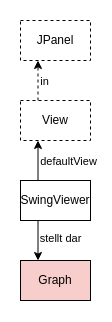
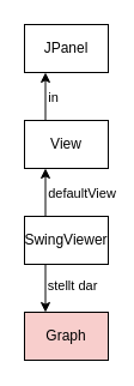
- <mxCell id="2" value="JPanel" style="rounded=0;whiteSpace=wrap;html=1;dashed=1;" parent="1" vertex="1"><mxGeometry x="20" y="20" width="70" height="40" as="geometry" /></mxCell>
+ <mxCell id="2" value="JPanel" style="rounded=0;whiteSpace=wrap;html=1;" parent="1" vertex="1"><mxGeometry x="20" y="20" width="70" height="40" as="geometry" /></mxCell>
- <mxCell id="3" value="" style="edgeStyle=orthogonalEdgeStyle;rounded=0;orthogonalLoop=1;jettySize=auto;html=1;entryX=0.25;entryY=1;entryDx=0;entryDy=0;exitX=0.25;exitY=0;exitDx=0;exitDy=0;dashed=1;" parent="1" source="5" target="2" edge="1"><mxGeometry relative="1" as="geometry" /></mxCell>
+ <mxCell id="3" value="" style="edgeStyle=orthogonalEdgeStyle;rounded=0;orthogonalLoop=1;jettySize=auto;html=1;entryX=0.25;entryY=1;entryDx=0;entryDy=0;exitX=0.25;exitY=0;exitDx=0;exitDy=0;" parent="1" source="5" target="2" edge="1"><mxGeometry relative="1" as="geometry" /></mxCell>
- <mxCell id="5" value="View" style="rounded=0;whiteSpace=wrap;html=1;dashed=1;" parent="1" vertex="1"><mxGeometry x="20" y="100" width="70" height="40" as="geometry" /></mxCell>
+ <mxCell id="5" value="View" style="rounded=0;whiteSpace=wrap;html=1;" parent="1" vertex="1"><mxGeometry x="20" y="100" width="70" height="40" as="geometry" /></mxCell>
